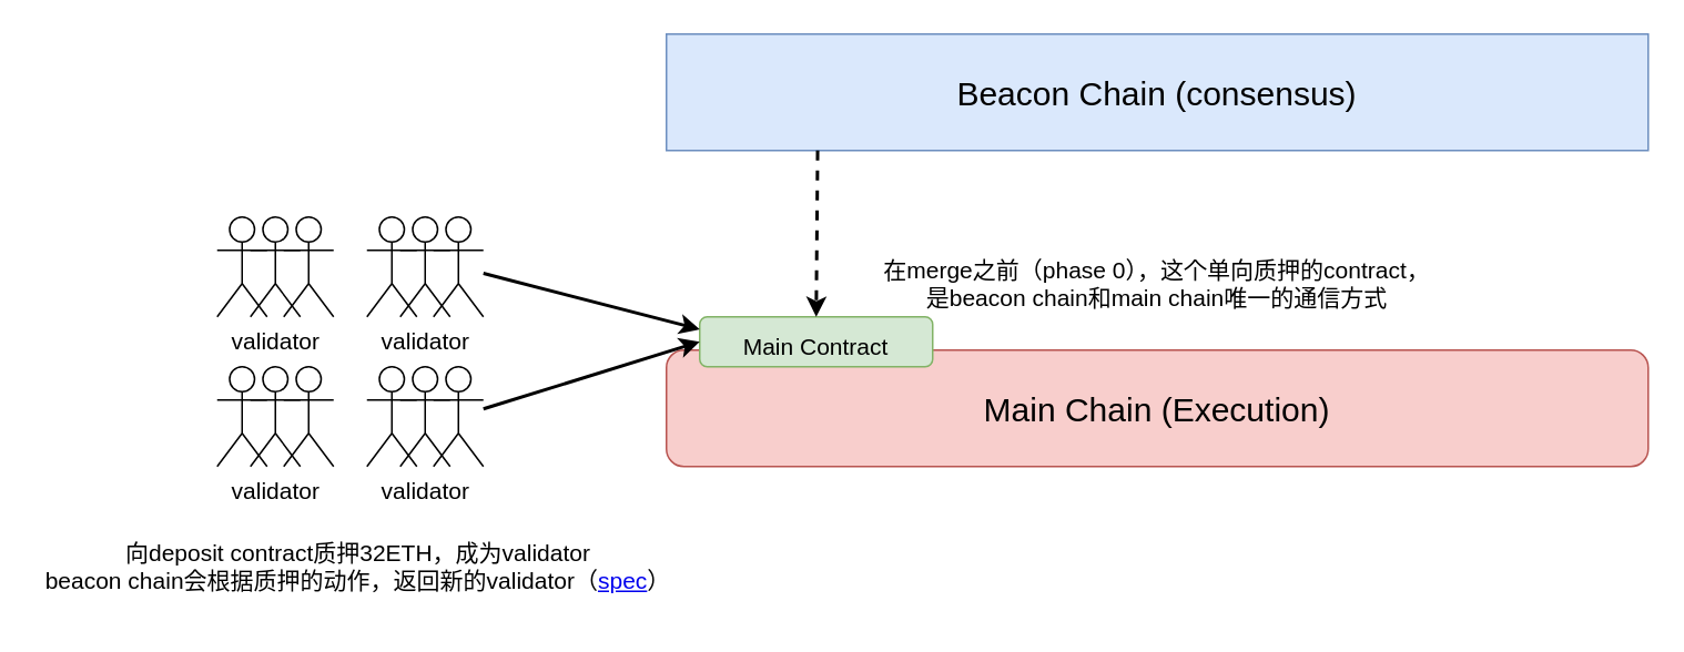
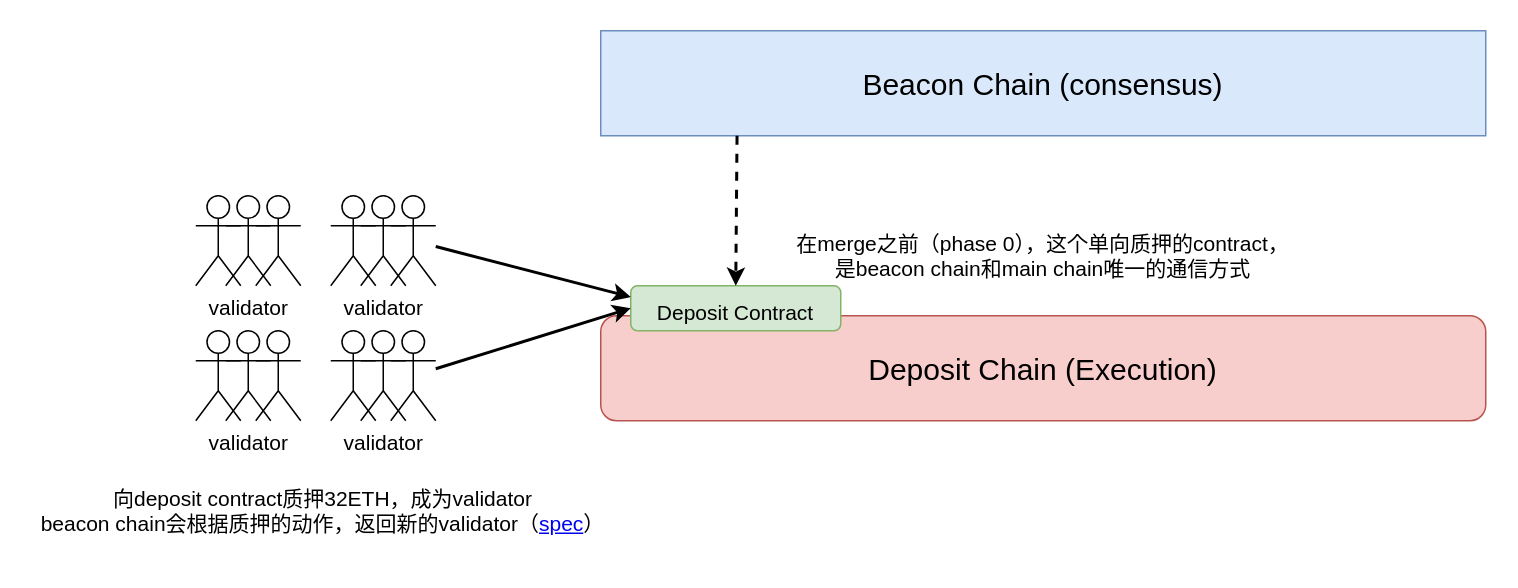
- <mxCell id="4" value="&lt;font style=&quot;font-size: 14px;&quot;&gt;Main Contract&lt;/font&gt;" style="rounded=1;whiteSpace=wrap;html=1;fontSize=20;fillColor=#d5e8d4;strokeColor=#82b366;" vertex="1" parent="1"><mxGeometry x="420" y="190" width="140" height="30" as="geometry" /></mxCell>
+ <mxCell id="4" value="&lt;font style=&quot;font-size: 14px;&quot;&gt;Deposit Contract&lt;/font&gt;" style="rounded=1;whiteSpace=wrap;html=1;fontSize=20;fillColor=#d5e8d4;strokeColor=#82b366;" vertex="1" parent="1"><mxGeometry x="420" y="190" width="140" height="30" as="geometry" /></mxCell>
- <mxCell id="3" value="&lt;font style=&quot;font-size: 20px;&quot;&gt;Main Chain (Execution)&lt;/font&gt;" style="rounded=1;whiteSpace=wrap;html=1;fillColor=#f8cecc;strokeColor=#b85450;" vertex="1" parent="1"><mxGeometry x="400" y="210" width="590" height="70" as="geometry" /></mxCell>
+ <mxCell id="3" value="&lt;font style=&quot;font-size: 20px;&quot;&gt;Deposit Chain (Execution)&lt;/font&gt;" style="rounded=1;whiteSpace=wrap;html=1;fillColor=#f8cecc;strokeColor=#b85450;" vertex="1" parent="1"><mxGeometry x="400" y="210" width="590" height="70" as="geometry" /></mxCell>
